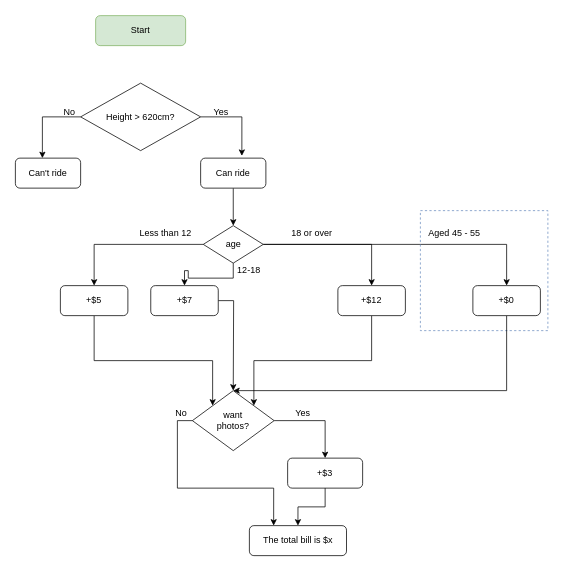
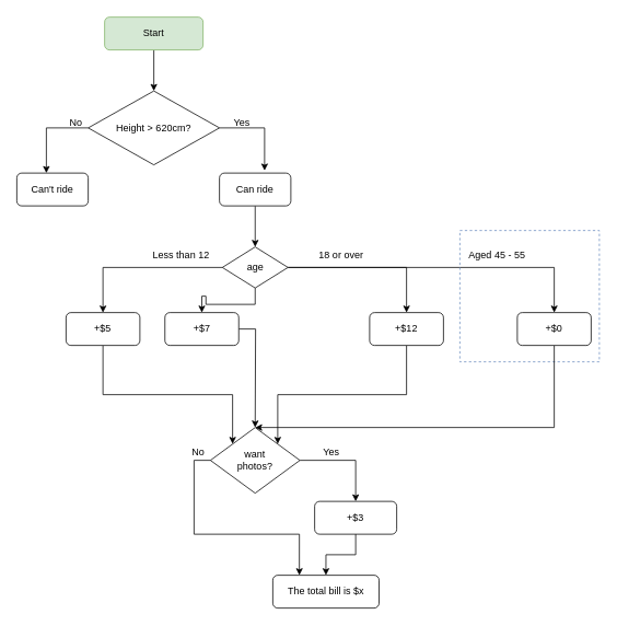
+ <mxCell id="5" style="edgeStyle=orthogonalEdgeStyle;rounded=0;orthogonalLoop=1;jettySize=auto;html=1;" parent="1" source="6" target="4" edge="1"><mxGeometry relative="1" as="geometry" /></mxCell>
- <mxCell id="24" value="12-18" style="text;html=1;align=center;verticalAlign=middle;resizable=0;points=[];autosize=1;" parent="1" vertex="1"><mxGeometry x="305.5" y="350" width="50" height="20" as="geometry" /></mxCell>
